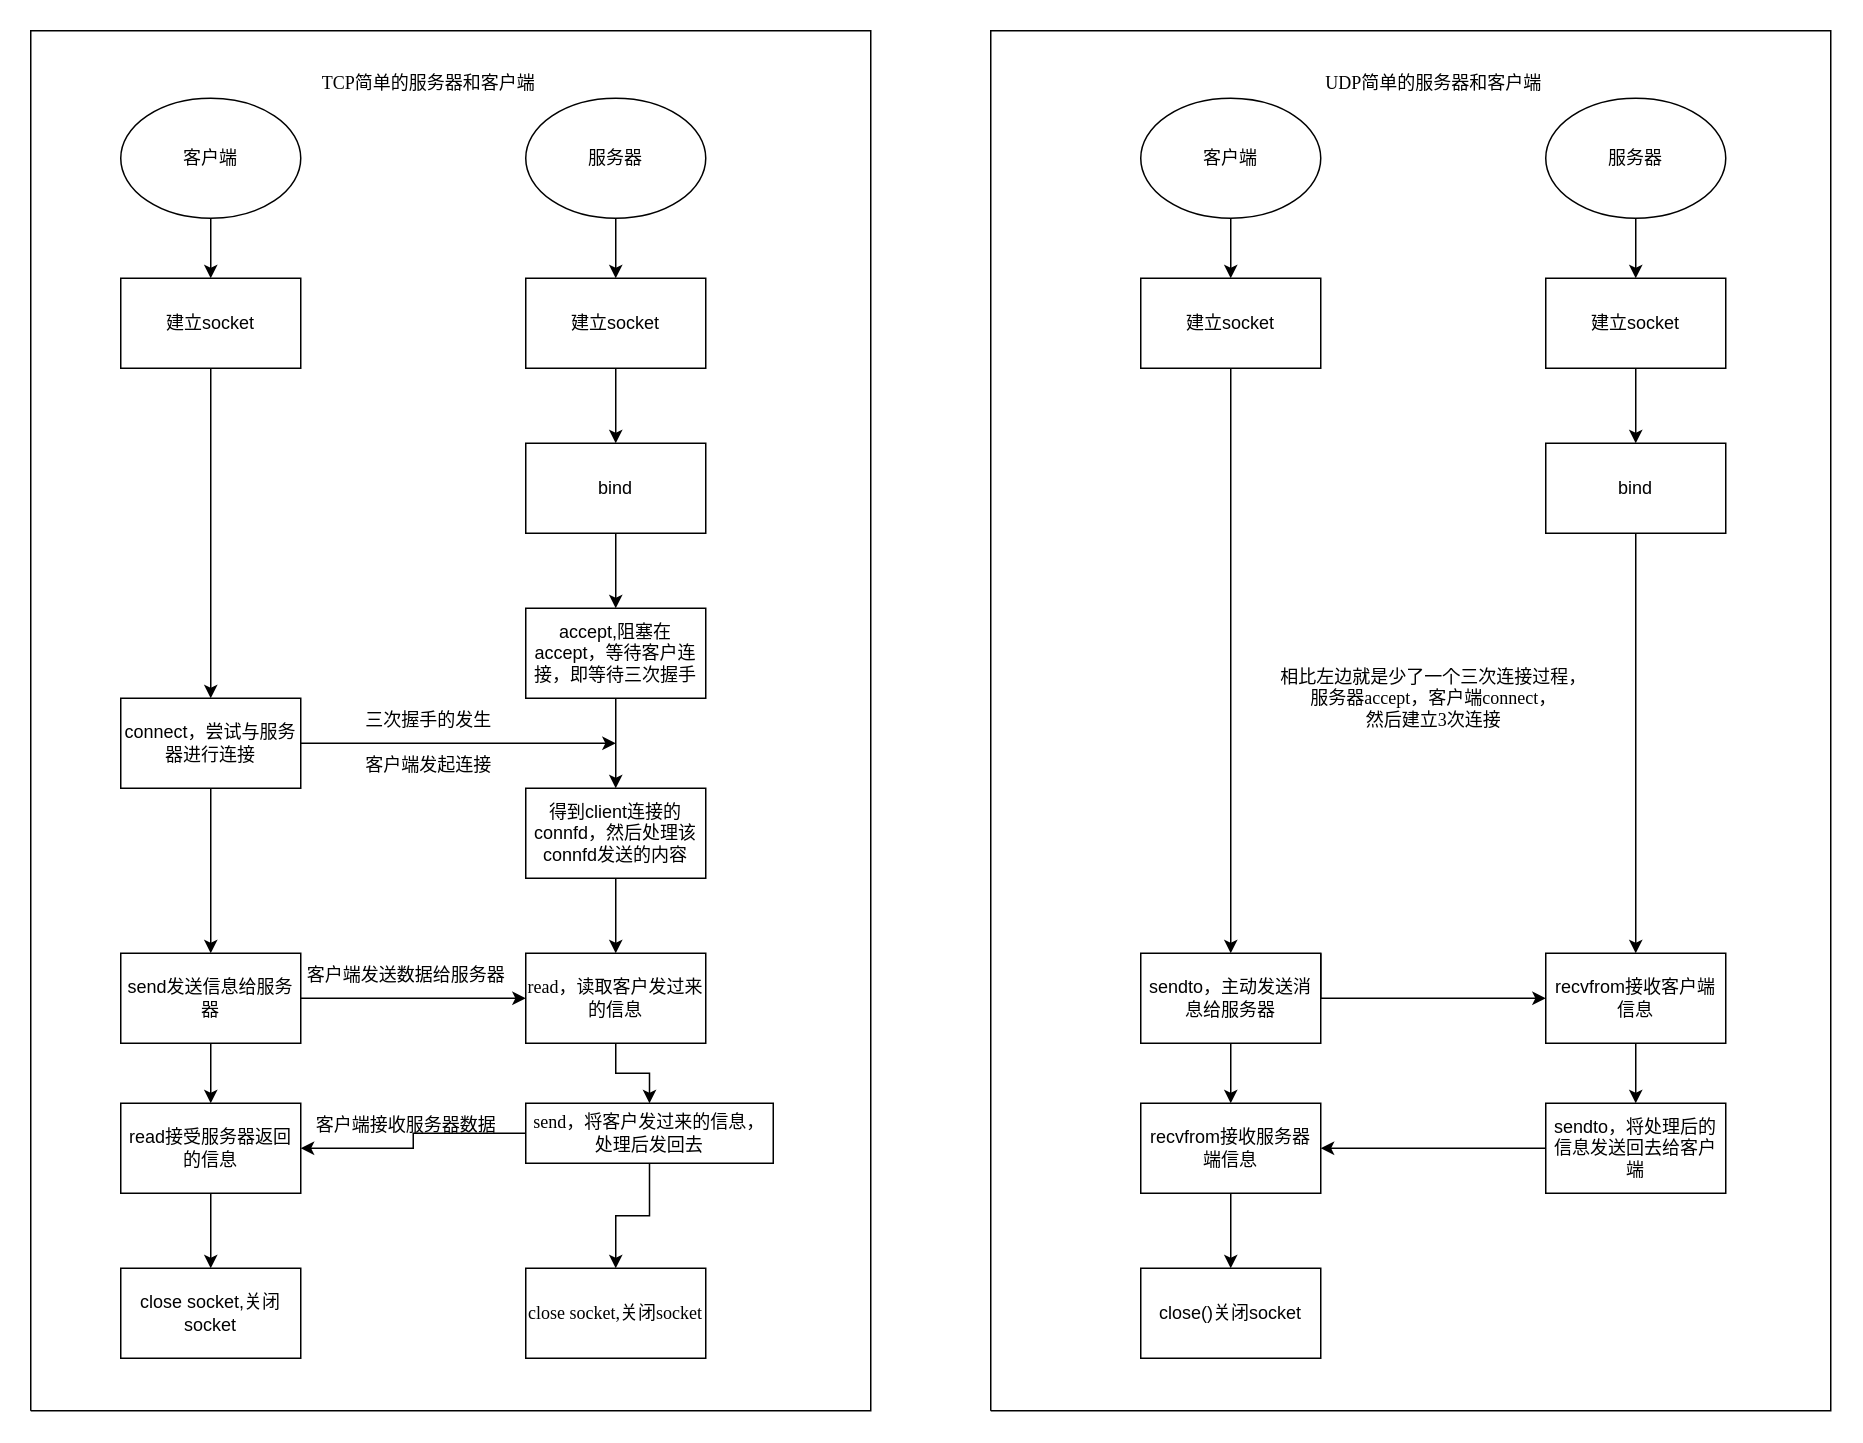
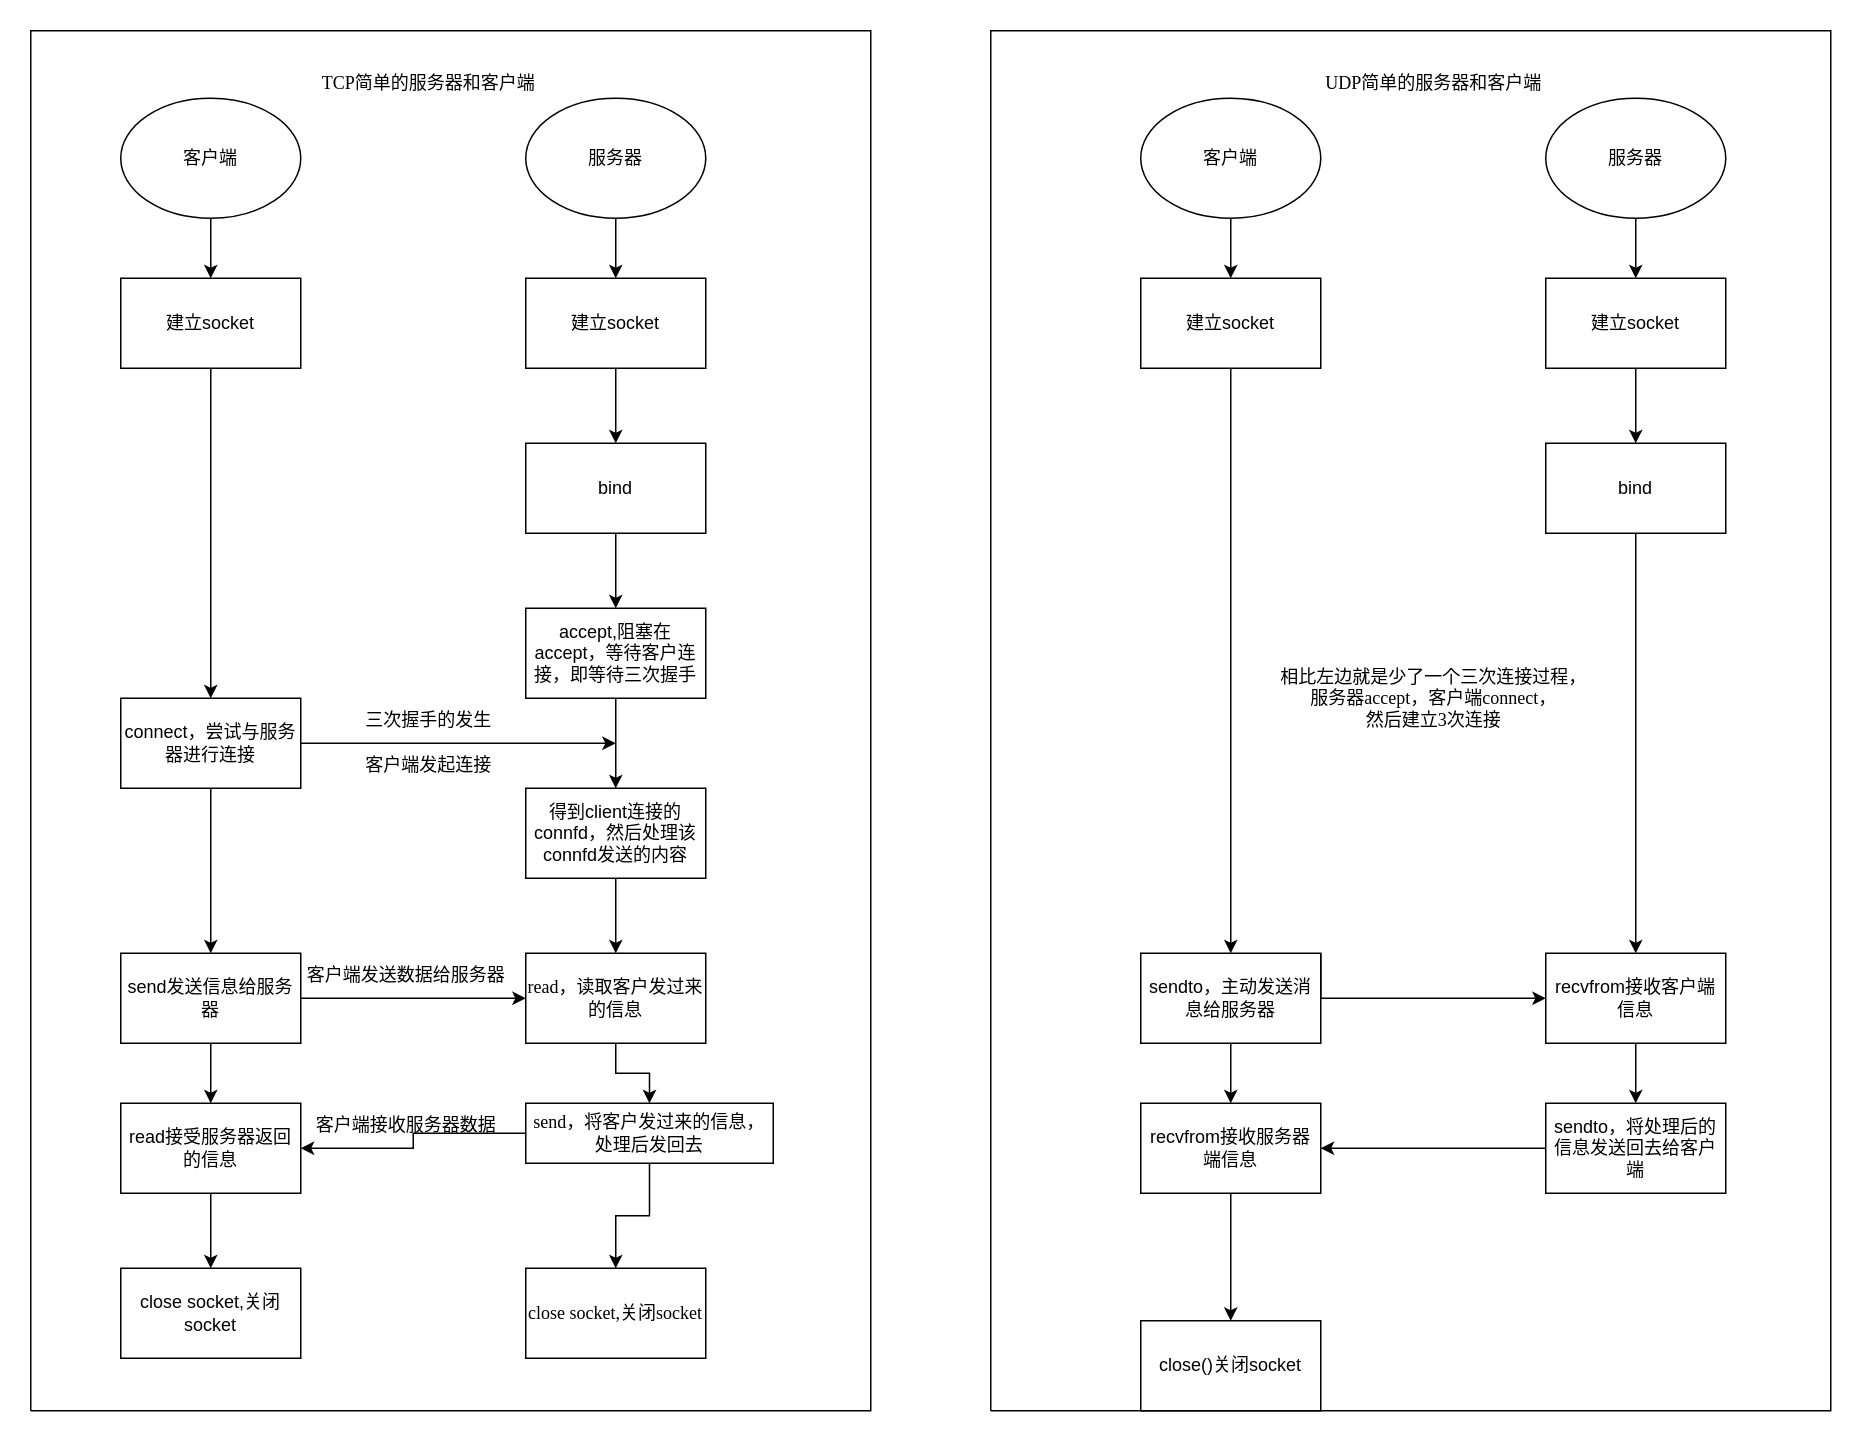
- <mxCell id="56" value="close()关闭socket" style="whiteSpace=wrap;html=1;" vertex="1" parent="1"><mxGeometry x="760" y="845" width="120" height="60" as="geometry" /></mxCell>
+ <mxCell id="56" value="close()关闭socket" style="whiteSpace=wrap;html=1;" vertex="1" parent="1"><mxGeometry x="760" y="880" width="120" height="60" as="geometry" /></mxCell>
